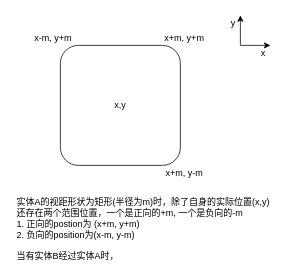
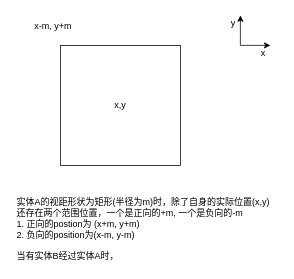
- <mxCell id="4" value="x-m, y+m" style="text;html=1;align=center;verticalAlign=middle;resizable=0;points=[];autosize=1;" vertex="1" parent="1"><mxGeometry x="35" y="40" width="70" height="20" as="geometry" /></mxCell>
+ <mxCell id="4" value="x-m, y+m" style="text;html=1;align=center;verticalAlign=middle;resizable=0;points=[];autosize=1;" vertex="1" parent="1"><mxGeometry x="35" y="25" width="70" height="20" as="geometry" /></mxCell>
- <mxCell id="9" value="x+m, y+m" style="text;html=1;align=center;verticalAlign=middle;resizable=0;points=[];autosize=1;" vertex="1" parent="1"><mxGeometry x="210" y="40" width="70" height="20" as="geometry" /></mxCell>
- <mxCell id="2" value="x,y" style="whiteSpace=wrap;html=1;rounded=1;" vertex="1" parent="1"><mxGeometry x="80" y="60" width="160" height="160" as="geometry" /></mxCell>
+ <mxCell id="2" value="x,y" style="rounded=0;whiteSpace=wrap;html=1;" vertex="1" parent="1"><mxGeometry x="80" y="60" width="160" height="160" as="geometry" /></mxCell>
- <mxCell id="3" value="x+m, y-m" style="text;html=1;align=center;verticalAlign=middle;resizable=0;points=[];autosize=1;" vertex="1" parent="1"><mxGeometry x="210" y="220" width="70" height="20" as="geometry" /></mxCell>
